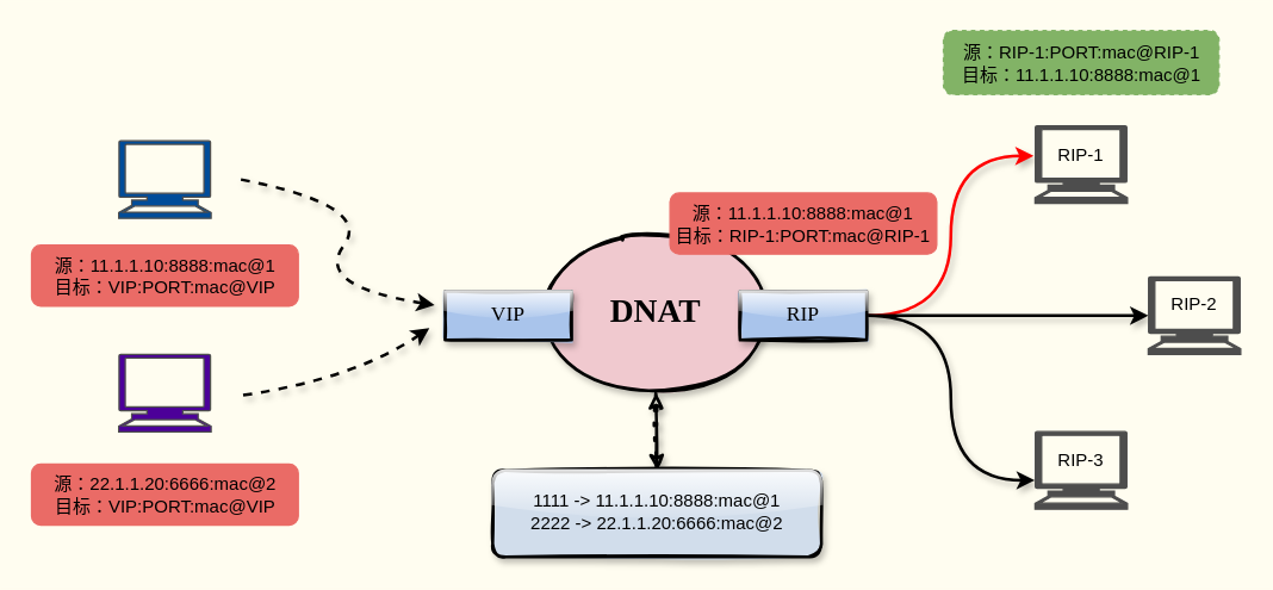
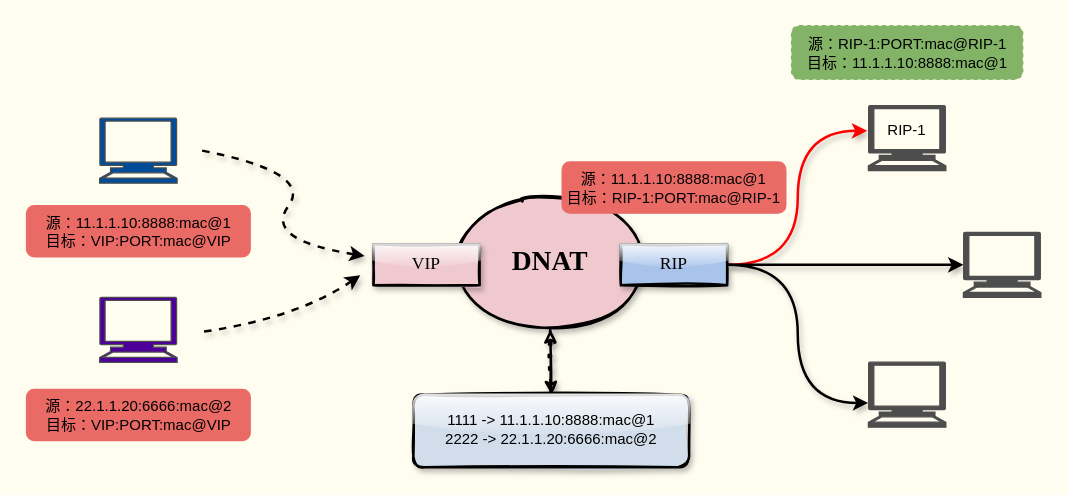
- <mxCell id="20" value="&lt;span style=&quot;color: rgb(0, 0, 0); font-family: helvetica; font-size: 12px; font-style: normal; font-weight: 400; letter-spacing: normal; text-align: center; text-indent: 0px; text-transform: none; word-spacing: 0px; display: inline; float: none;&quot;&gt;RIP-2&lt;/span&gt;" style="text;html=1;strokeColor=none;fillColor=none;align=center;verticalAlign=middle;whiteSpace=wrap;rounded=0;labelBackgroundColor=none;" vertex="1" parent="1"><mxGeometry x="781" y="194.38" width="40" height="20" as="geometry" /></mxCell>
- <mxCell id="8" value="VIP" style="rounded=0;whiteSpace=wrap;html=1;shadow=1;glass=1;sketch=1;strokeColor=#000000;strokeWidth=2;fontFamily=Tahoma;fontSize=14;fillStyle=solid;fillColor=#A9C4EB;" vertex="1" parent="1"><mxGeometry x="298" y="195" width="85" height="32.75" as="geometry" /></mxCell>
+ <mxCell id="8" value="VIP" style="rounded=0;whiteSpace=wrap;html=1;shadow=1;glass=1;sketch=1;strokeColor=#000000;strokeWidth=2;fontFamily=Tahoma;fontSize=14;fillStyle=solid;fillColor=#f0c9cf;" vertex="1" parent="1"><mxGeometry x="298" y="195" width="85" height="32.75" as="geometry" /></mxCell>
- <mxCell id="21" value="&lt;span style=&quot;color: rgb(0, 0, 0); font-family: helvetica; font-size: 12px; font-style: normal; font-weight: 400; letter-spacing: normal; text-align: center; text-indent: 0px; text-transform: none; word-spacing: 0px; display: inline; float: none;&quot;&gt;RIP-3&lt;/span&gt;" style="text;html=1;strokeColor=none;fillColor=none;align=center;verticalAlign=middle;whiteSpace=wrap;rounded=0;labelBackgroundColor=none;" vertex="1" parent="1"><mxGeometry x="705" y="299.24" width="40" height="20" as="geometry" /></mxCell>
